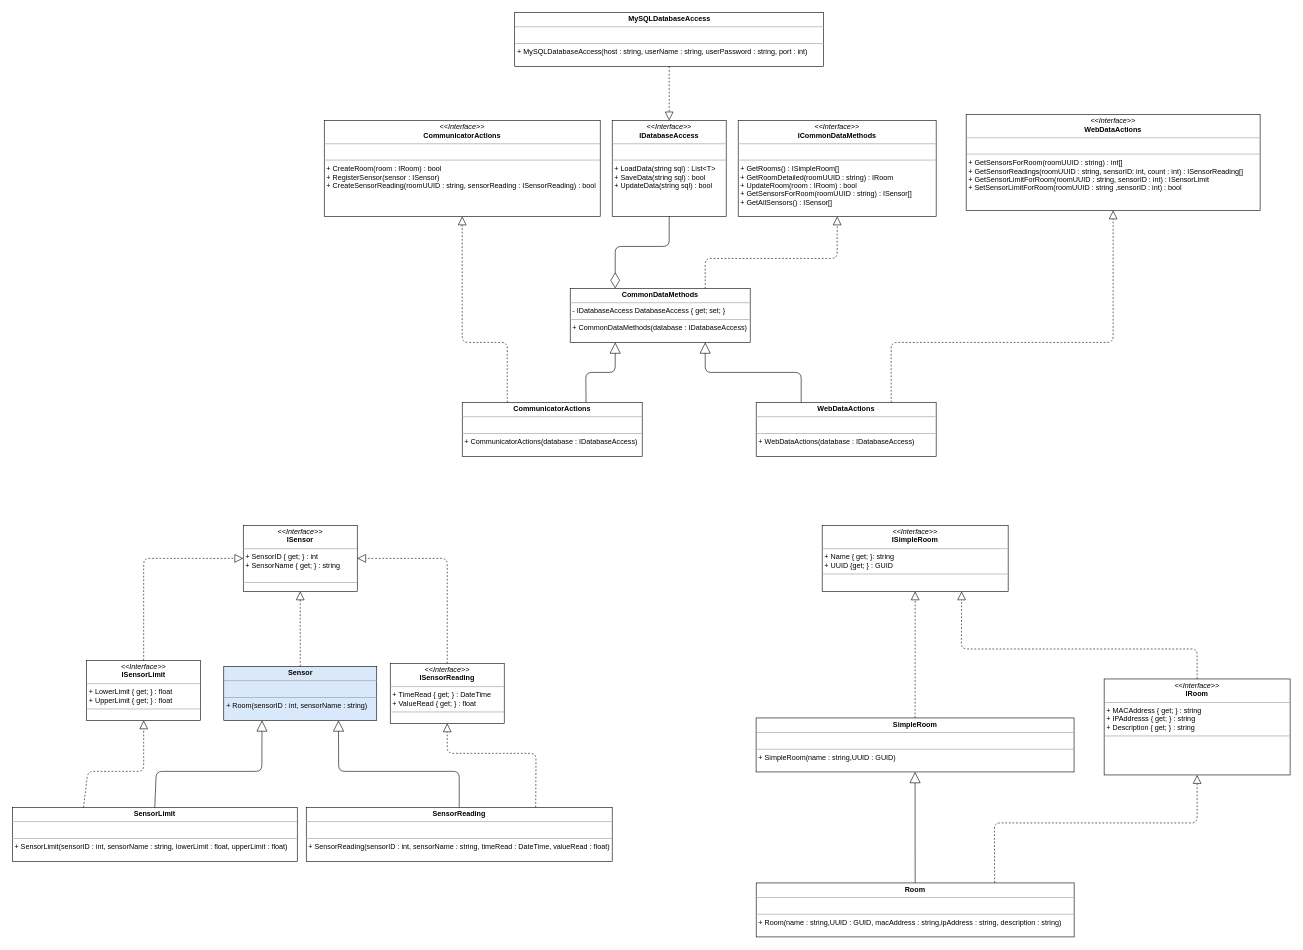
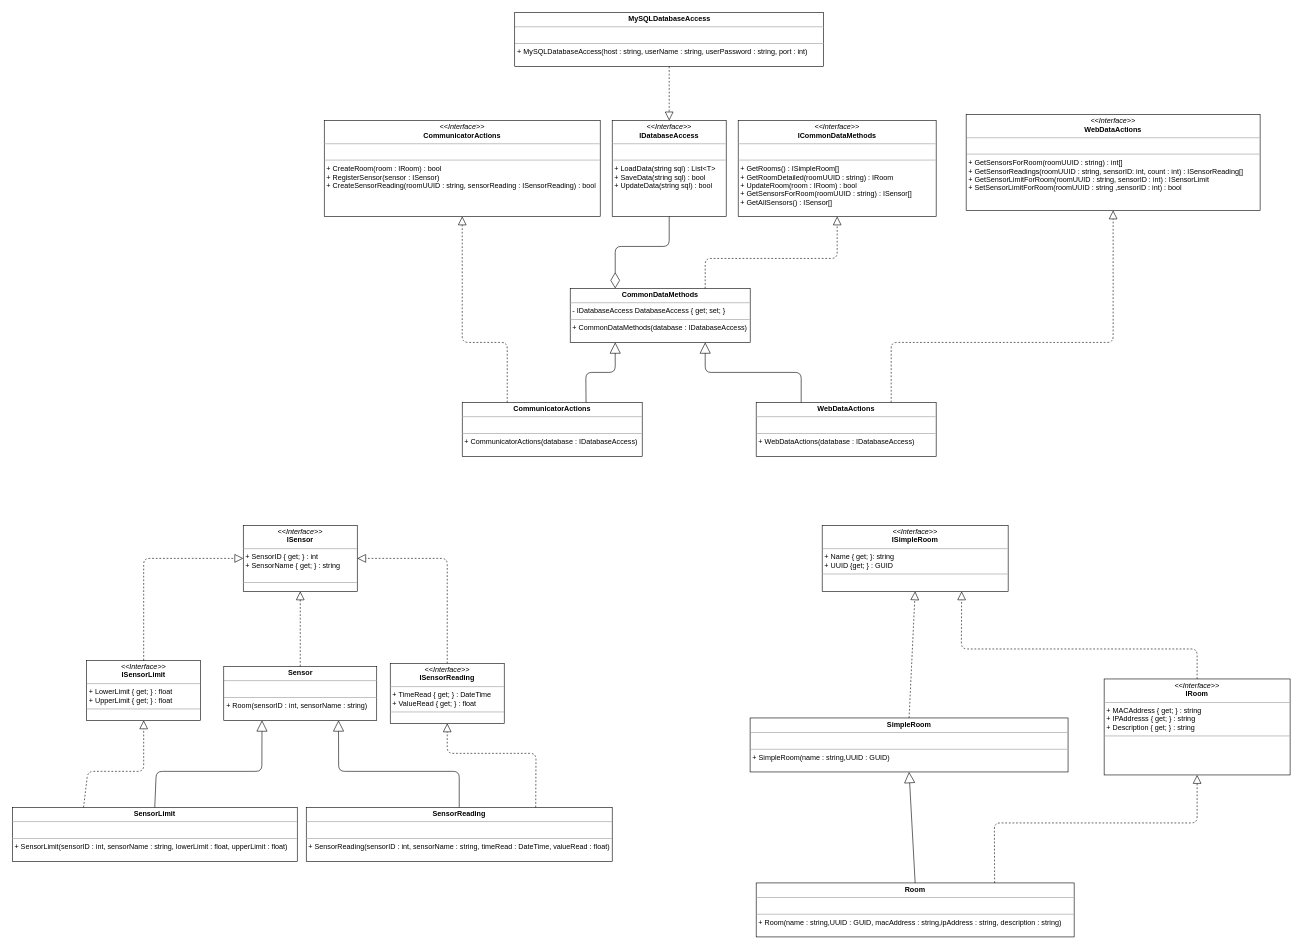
- <mxCell id="15" value="&lt;p style=&quot;margin: 0px ; margin-top: 4px ; text-align: center&quot;&gt;&lt;b&gt;Sensor&lt;/b&gt;&lt;/p&gt;&lt;hr size=&quot;1&quot;&gt;&lt;p style=&quot;margin: 0px ; margin-left: 4px&quot;&gt;&lt;br&gt;&lt;/p&gt;&lt;hr size=&quot;1&quot;&gt;&lt;p style=&quot;margin: 0px ; margin-left: 4px&quot;&gt;+ Room(sensorID : int, sensorName : string)&lt;/p&gt;" style="verticalAlign=top;align=left;overflow=fill;fontSize=12;fontFamily=Helvetica;html=1;fillColor=#dae8fc;" vertex="1" parent="1"><mxGeometry x="372.5" y="1110" width="255" height="90" as="geometry" /></mxCell>
+ <mxCell id="15" value="&lt;p style=&quot;margin: 0px ; margin-top: 4px ; text-align: center&quot;&gt;&lt;b&gt;Sensor&lt;/b&gt;&lt;/p&gt;&lt;hr size=&quot;1&quot;&gt;&lt;p style=&quot;margin: 0px ; margin-left: 4px&quot;&gt;&lt;br&gt;&lt;/p&gt;&lt;hr size=&quot;1&quot;&gt;&lt;p style=&quot;margin: 0px ; margin-left: 4px&quot;&gt;+ Room(sensorID : int, sensorName : string)&lt;/p&gt;" style="verticalAlign=top;align=left;overflow=fill;fontSize=12;fontFamily=Helvetica;html=1;" vertex="1" parent="1"><mxGeometry x="372.5" y="1110" width="255" height="90" as="geometry" /></mxCell>
- <mxCell id="10" value="&lt;p style=&quot;margin: 0px ; margin-top: 4px ; text-align: center&quot;&gt;&lt;b&gt;SimpleRoom&lt;/b&gt;&lt;/p&gt;&lt;hr size=&quot;1&quot;&gt;&lt;p style=&quot;margin: 0px ; margin-left: 4px&quot;&gt;&lt;br&gt;&lt;/p&gt;&lt;hr size=&quot;1&quot;&gt;&lt;p style=&quot;margin: 0px ; margin-left: 4px&quot;&gt;+ SimpleRoom(name : string,UUID : GUID)&lt;/p&gt;" style="verticalAlign=top;align=left;overflow=fill;fontSize=12;fontFamily=Helvetica;html=1;" parent="1" vertex="1"><mxGeometry x="1259.853" y="1196" width="530" height="90" as="geometry" /></mxCell>
+ <mxCell id="10" value="&lt;p style=&quot;margin: 0px ; margin-top: 4px ; text-align: center&quot;&gt;&lt;b&gt;SimpleRoom&lt;/b&gt;&lt;/p&gt;&lt;hr size=&quot;1&quot;&gt;&lt;p style=&quot;margin: 0px ; margin-left: 4px&quot;&gt;&lt;br&gt;&lt;/p&gt;&lt;hr size=&quot;1&quot;&gt;&lt;p style=&quot;margin: 0px ; margin-left: 4px&quot;&gt;+ SimpleRoom(name : string,UUID : GUID)&lt;/p&gt;" style="verticalAlign=top;align=left;overflow=fill;fontSize=12;fontFamily=Helvetica;html=1;" parent="1" vertex="1"><mxGeometry x="1249.853" y="1196" width="530" height="90" as="geometry" /></mxCell>
